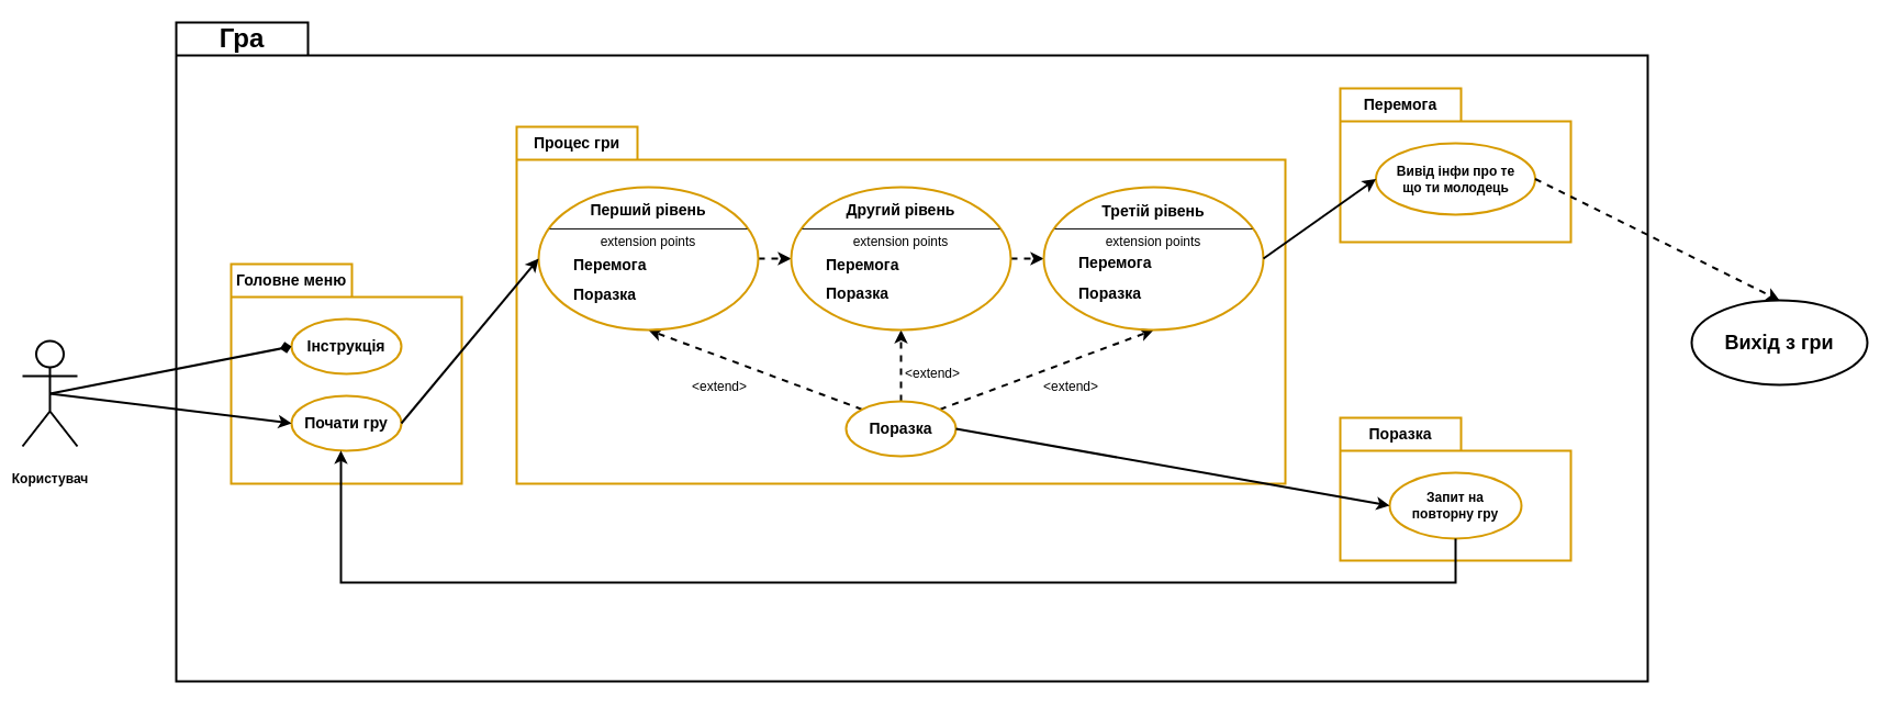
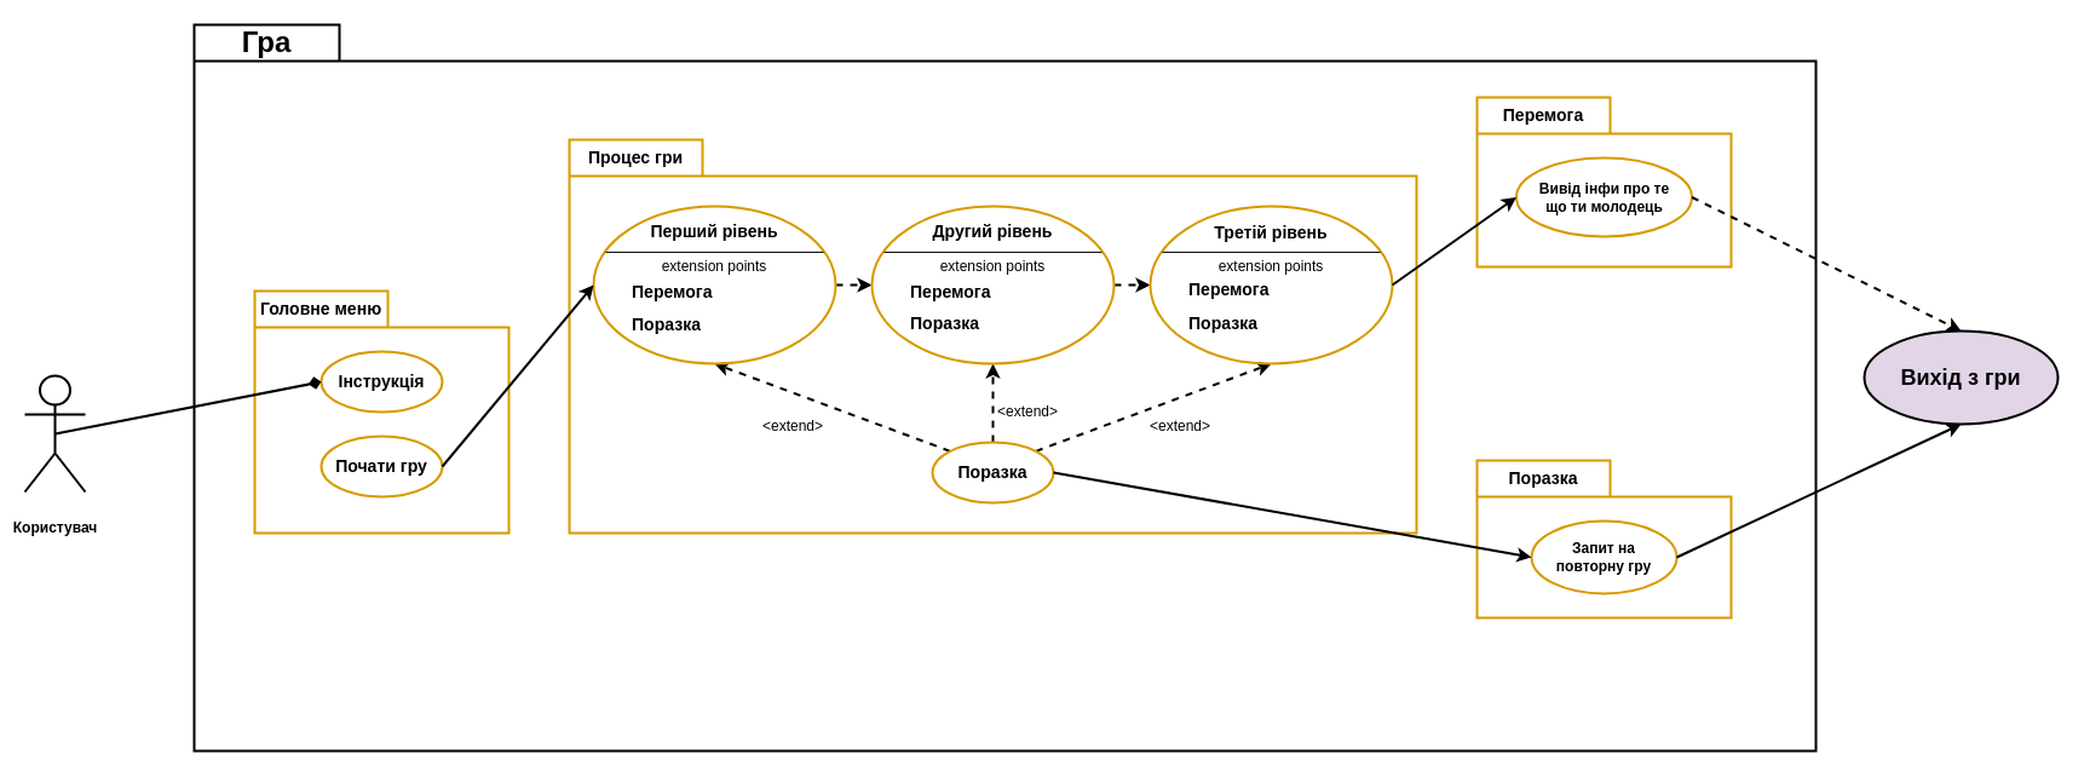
- <mxCell id="40" value="&lt;h2&gt;Вихід з гри&lt;/h2&gt;" style="ellipse;whiteSpace=wrap;html=1;strokeWidth=2;" vertex="1" parent="1"><mxGeometry x="1540" y="273" width="160" height="77" as="geometry" /></mxCell>
+ <mxCell id="40" value="&lt;h2&gt;Вихід з гри&lt;/h2&gt;" style="ellipse;whiteSpace=wrap;html=1;strokeWidth=2;fillColor=#e1d5e7;" vertex="1" parent="1"><mxGeometry x="1540" y="273" width="160" height="77" as="geometry" /></mxCell>
- <mxCell id="6" style="rounded=0;orthogonalLoop=1;jettySize=auto;html=1;exitX=0.5;exitY=0.5;exitDx=0;exitDy=0;exitPerimeter=0;entryX=0;entryY=0.5;entryDx=0;entryDy=0;strokeWidth=2;" edge="1" parent="1" source="8" target="4"><mxGeometry relative="1" as="geometry" /></mxCell>
+ <mxCell id="42" style="rounded=0;orthogonalLoop=1;jettySize=auto;html=1;exitX=1;exitY=0.5;exitDx=0;exitDy=0;entryX=0.5;entryY=1;entryDx=0;entryDy=0;strokeWidth=2;" edge="1" parent="1" source="38" target="40"><mxGeometry relative="1" as="geometry" /></mxCell>
- <mxCell id="41" style="edgeStyle=orthogonalEdgeStyle;rounded=0;orthogonalLoop=1;jettySize=auto;html=1;exitX=0.5;exitY=1;exitDx=0;exitDy=0;strokeWidth=2;" edge="1" parent="1" source="38" target="4"><mxGeometry relative="1" as="geometry"><Array as="points"><mxPoint x="1325" y="530" /><mxPoint x="310" y="530" /></Array></mxGeometry></mxCell>
